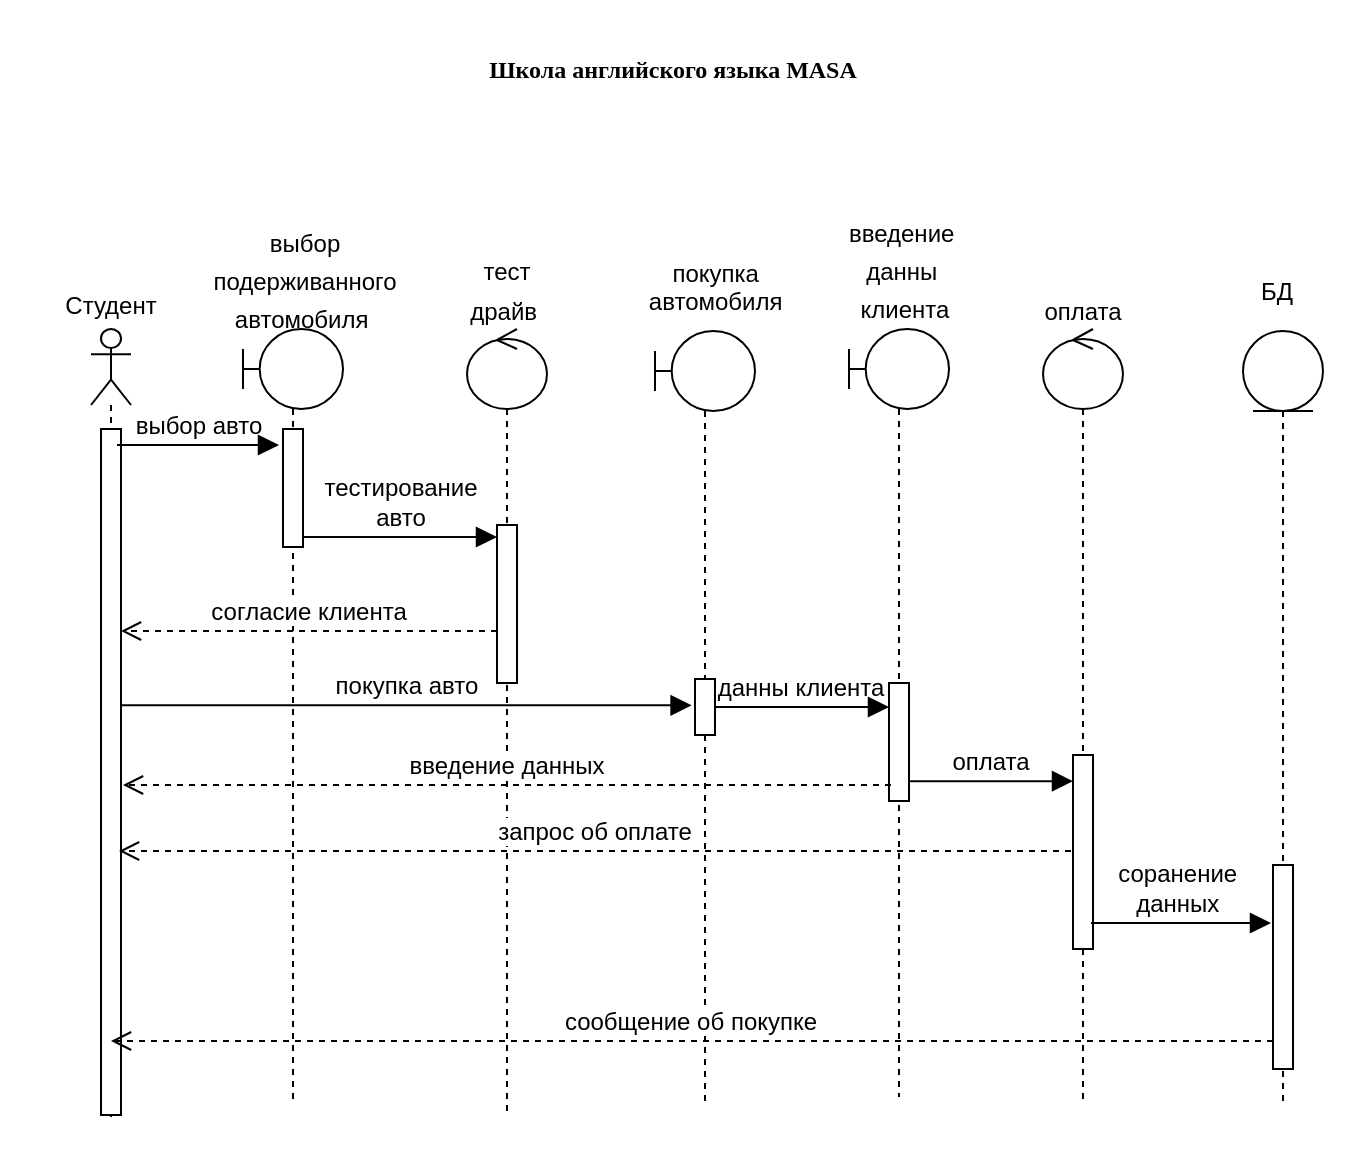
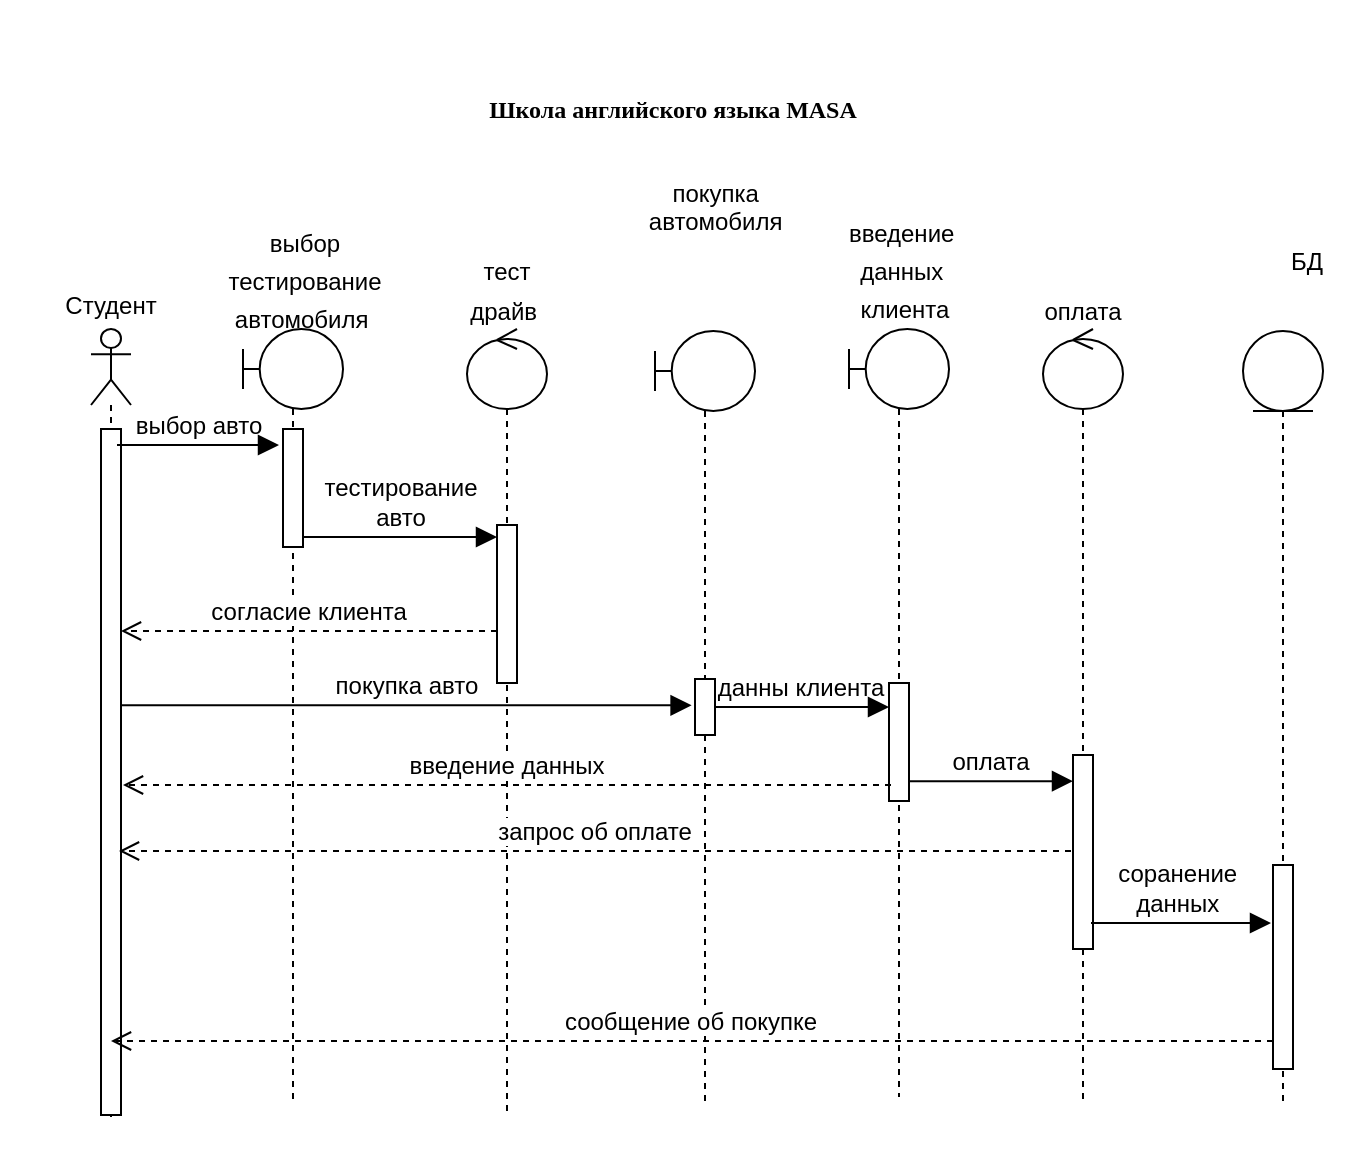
- <mxCell id="33" value="&lt;span style=&quot;font-family: Verdana; font-weight: 700;&quot;&gt;Школа английского языка MASA&lt;/span&gt;" style="text;html=1;align=center;verticalAlign=middle;resizable=0;points=[];autosize=1;strokeColor=none;fillColor=none;" vertex="1" parent="1"><mxGeometry x="211" y="20" width="250" height="30" as="geometry" /></mxCell>
+ <mxCell id="33" value="&lt;span style=&quot;font-family: Verdana; font-weight: 700;&quot;&gt;Школа английского языка MASA&lt;/span&gt;" style="text;html=1;align=center;verticalAlign=middle;resizable=0;points=[];autosize=1;strokeColor=none;fillColor=none;" vertex="1" parent="1"><mxGeometry x="211" y="40" width="250" height="30" as="geometry" /></mxCell>
- <mxCell id="24" value="&lt;font style=&quot;font-size: 12px;&quot;&gt;введение&amp;nbsp;&lt;/font&gt;&lt;div&gt;&lt;font style=&quot;font-size: 12px;&quot;&gt;данны&amp;nbsp;&lt;/font&gt;&lt;/div&gt;&lt;div&gt;&lt;font style=&quot;font-size: 12px;&quot;&gt;клиента&lt;/font&gt;&lt;/div&gt;" style="text;html=1;align=center;verticalAlign=middle;resizable=0;points=[];autosize=1;strokeColor=none;fillColor=none;fontSize=16;" vertex="1" parent="1"><mxGeometry x="415" y="99" width="74" height="70" as="geometry" /></mxCell>
+ <mxCell id="24" value="&lt;font style=&quot;font-size: 12px;&quot;&gt;введение&amp;nbsp;&lt;/font&gt;&lt;div&gt;&lt;font style=&quot;font-size: 12px;&quot;&gt;данных&amp;nbsp;&lt;/font&gt;&lt;/div&gt;&lt;div&gt;&lt;font style=&quot;font-size: 12px;&quot;&gt;клиента&lt;/font&gt;&lt;/div&gt;" style="text;html=1;align=center;verticalAlign=middle;resizable=0;points=[];autosize=1;strokeColor=none;fillColor=none;fontSize=16;" vertex="1" parent="1"><mxGeometry x="415" y="99" width="74" height="70" as="geometry" /></mxCell>
- <mxCell id="11" value="&lt;span style=&quot;font-size: 12px; text-wrap: wrap;&quot;&gt;выбор подерживанного автомобиля&amp;nbsp;&lt;/span&gt;" style="text;html=1;align=center;verticalAlign=middle;resizable=0;points=[];autosize=1;strokeColor=none;fillColor=none;fontSize=16;" vertex="1" parent="1"><mxGeometry x="41" y="123" width="222" height="31" as="geometry" /></mxCell>
+ <mxCell id="11" value="&lt;span style=&quot;font-size: 12px; text-wrap: wrap;&quot;&gt;выбор тестирование автомобиля&amp;nbsp;&lt;/span&gt;" style="text;html=1;align=center;verticalAlign=middle;resizable=0;points=[];autosize=1;strokeColor=none;fillColor=none;fontSize=16;" vertex="1" parent="1"><mxGeometry x="41" y="123" width="222" height="31" as="geometry" /></mxCell>
- <mxCell id="13" value="&lt;span style=&quot;color: rgb(0, 0, 0); font-family: Helvetica; font-size: 12px; font-style: normal; font-variant-ligatures: normal; font-variant-caps: normal; font-weight: 400; letter-spacing: normal; orphans: 2; text-indent: 0px; text-transform: none; widows: 2; word-spacing: 0px; -webkit-text-stroke-width: 0px; white-space: normal; background-color: rgb(255, 255, 255); text-decoration-thickness: initial; text-decoration-style: initial; text-decoration-color: initial; float: none; display: inline !important;&quot;&gt;покупка&amp;nbsp;&lt;/span&gt;&lt;div&gt;&lt;span style=&quot;color: rgb(0, 0, 0); font-family: Helvetica; font-size: 12px; font-style: normal; font-variant-ligatures: normal; font-variant-caps: normal; font-weight: 400; letter-spacing: normal; orphans: 2; text-indent: 0px; text-transform: none; widows: 2; word-spacing: 0px; -webkit-text-stroke-width: 0px; white-space: normal; background-color: rgb(255, 255, 255); text-decoration-thickness: initial; text-decoration-style: initial; text-decoration-color: initial; float: none; display: inline !important;&quot;&gt;автомобиля&amp;nbsp;&lt;/span&gt;&lt;/div&gt;" style="text;whiteSpace=wrap;html=1;align=center;" vertex="1" parent="1"><mxGeometry x="313" y="123" width="93" height="36" as="geometry" /></mxCell>
+ <mxCell id="13" value="&lt;span style=&quot;color: rgb(0, 0, 0); font-family: Helvetica; font-size: 12px; font-style: normal; font-variant-ligatures: normal; font-variant-caps: normal; font-weight: 400; letter-spacing: normal; orphans: 2; text-indent: 0px; text-transform: none; widows: 2; word-spacing: 0px; -webkit-text-stroke-width: 0px; white-space: normal; background-color: rgb(255, 255, 255); text-decoration-thickness: initial; text-decoration-style: initial; text-decoration-color: initial; float: none; display: inline !important;&quot;&gt;покупка&amp;nbsp;&lt;/span&gt;&lt;div&gt;&lt;span style=&quot;color: rgb(0, 0, 0); font-family: Helvetica; font-size: 12px; font-style: normal; font-variant-ligatures: normal; font-variant-caps: normal; font-weight: 400; letter-spacing: normal; orphans: 2; text-indent: 0px; text-transform: none; widows: 2; word-spacing: 0px; -webkit-text-stroke-width: 0px; white-space: normal; background-color: rgb(255, 255, 255); text-decoration-thickness: initial; text-decoration-style: initial; text-decoration-color: initial; float: none; display: inline !important;&quot;&gt;автомобиля&amp;nbsp;&lt;/span&gt;&lt;/div&gt;" style="text;whiteSpace=wrap;html=1;align=center;" vertex="1" parent="1"><mxGeometry x="313" y="83" width="93" height="36" as="geometry" /></mxCell>
- <mxCell id="25" value="&lt;font style=&quot;font-size: 12px;&quot;&gt;БД&lt;/font&gt;" style="text;html=1;align=center;verticalAlign=middle;resizable=0;points=[];autosize=1;strokeColor=none;fillColor=none;fontSize=16;" vertex="1" parent="1"><mxGeometry x="621" y="128" width="34" height="31" as="geometry" /></mxCell>
+ <mxCell id="25" value="&lt;font style=&quot;font-size: 12px;&quot;&gt;БД&lt;/font&gt;" style="text;html=1;align=center;verticalAlign=middle;resizable=0;points=[];autosize=1;strokeColor=none;fillColor=none;fontSize=16;" vertex="1" parent="1"><mxGeometry x="636" y="113" width="34" height="31" as="geometry" /></mxCell>
